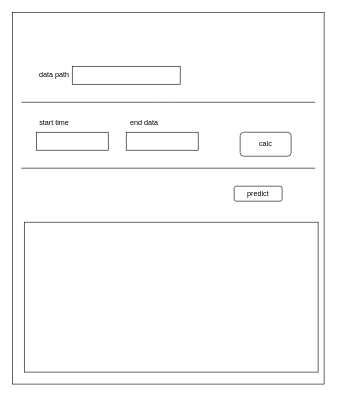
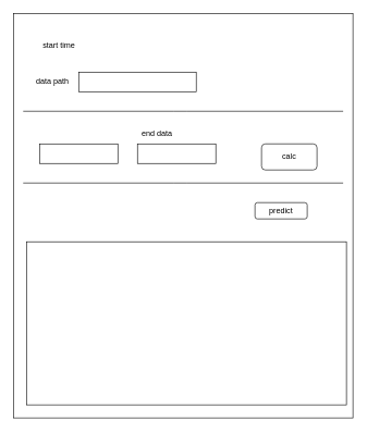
- <mxCell id="12" value="data path" style="text;html=1;strokeColor=none;fillColor=none;align=center;verticalAlign=middle;whiteSpace=wrap;rounded=0;" vertex="1" parent="1"><mxGeometry x="60" y="110" width="60" height="30" as="geometry" /></mxCell>
+ <mxCell id="12" value="data path" style="text;html=1;strokeColor=none;fillColor=none;align=center;verticalAlign=middle;whiteSpace=wrap;rounded=0;" vertex="1" parent="1"><mxGeometry x="50" y="110" width="60" height="30" as="geometry" /></mxCell>
- <mxCell id="5" value="start time" style="text;html=1;strokeColor=none;fillColor=none;align=center;verticalAlign=middle;whiteSpace=wrap;rounded=0;" vertex="1" parent="1"><mxGeometry x="60" y="190" width="60" height="30" as="geometry" /></mxCell>
+ <mxCell id="5" value="start time" style="text;html=1;strokeColor=none;fillColor=none;align=center;verticalAlign=middle;whiteSpace=wrap;rounded=0;" vertex="1" parent="1"><mxGeometry x="60" y="55" width="60" height="30" as="geometry" /></mxCell>
